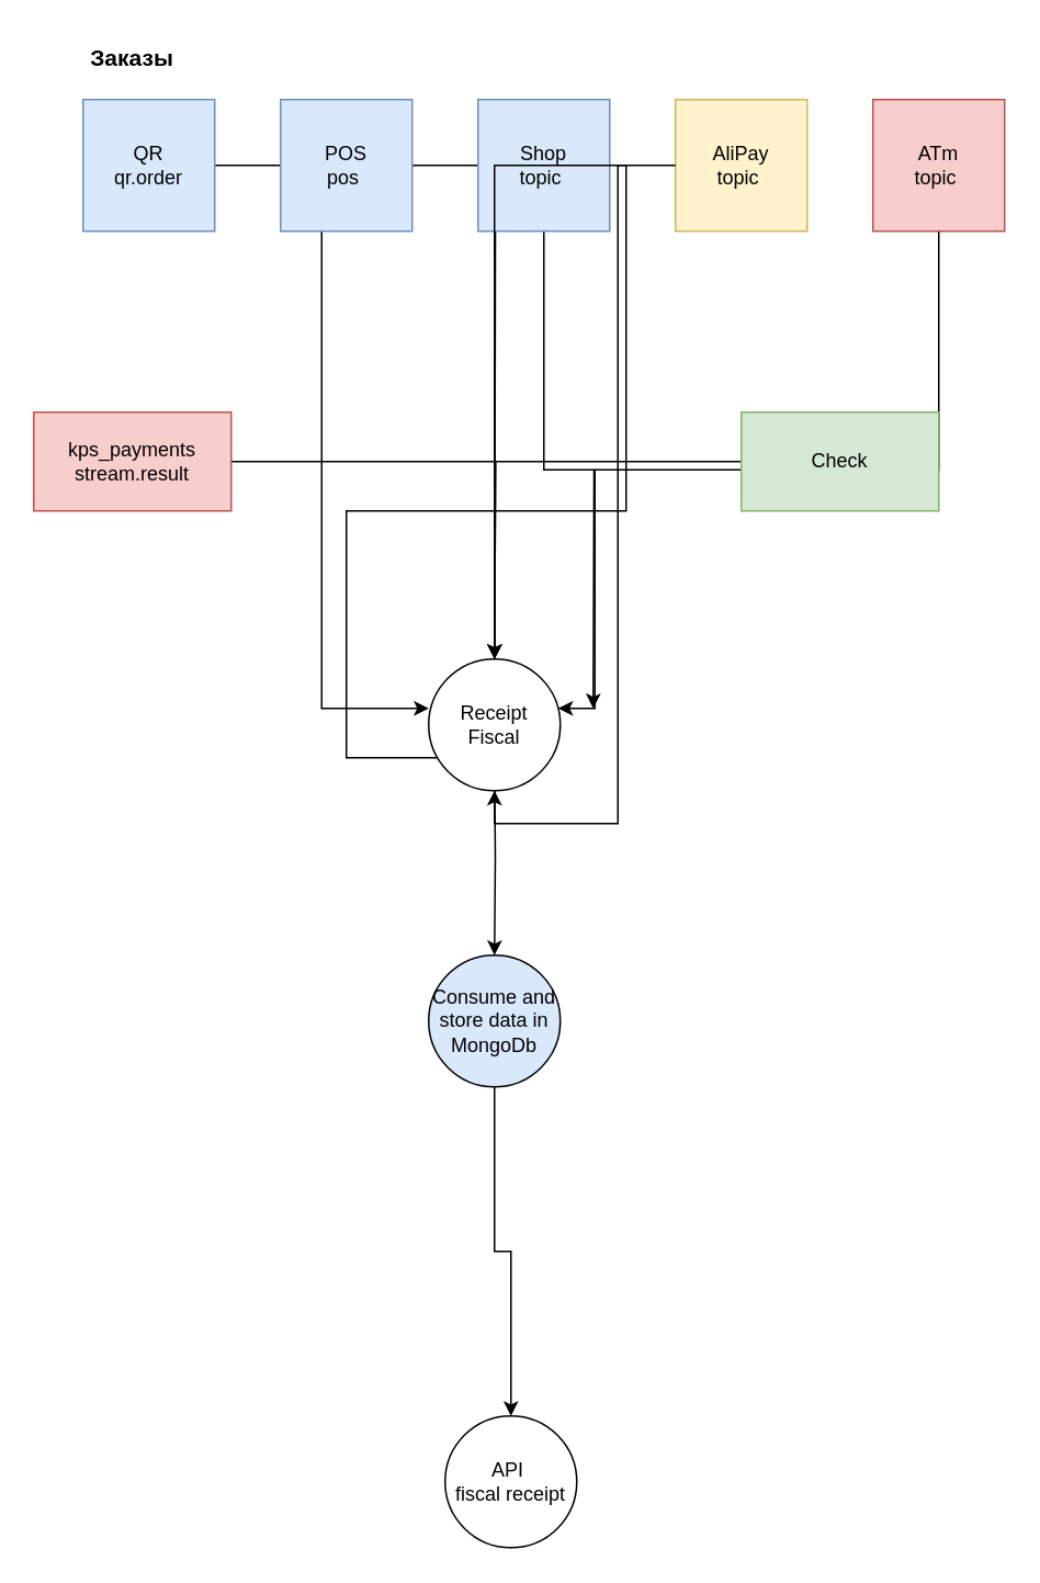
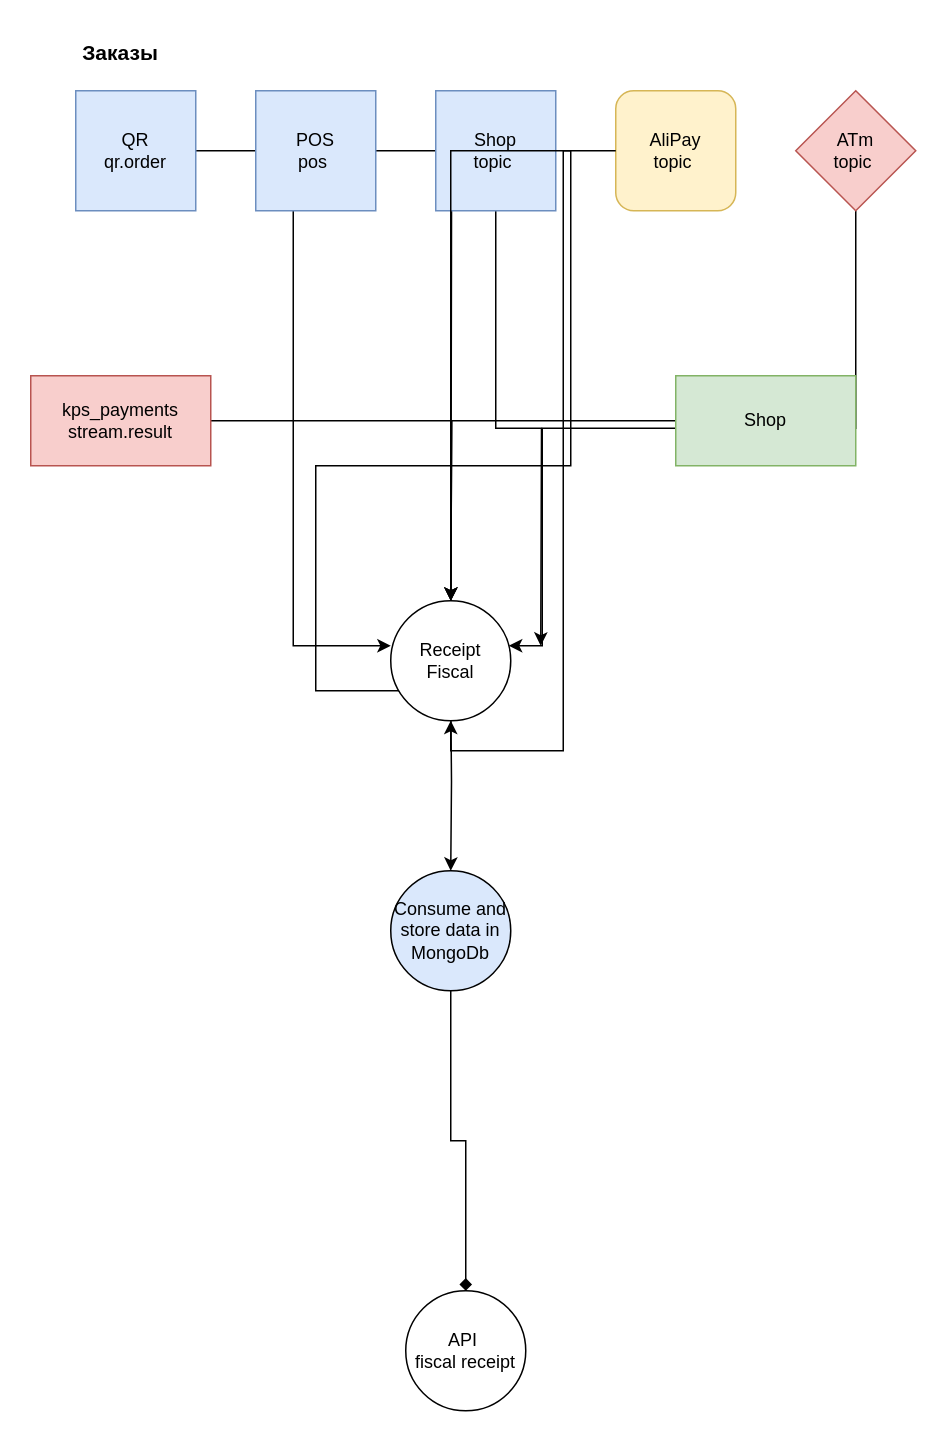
- <mxCell id="12" value="&lt;div&gt;&lt;br&gt;&lt;/div&gt;&lt;div&gt;&lt;div&gt;AliPay&lt;/div&gt;&lt;div&gt;topic&amp;nbsp;&lt;/div&gt;&lt;br&gt;&lt;/div&gt;" style="rounded=0;whiteSpace=wrap;html=1;fillColor=#fff2cc;strokeColor=#d6b656;" vertex="1" parent="1"><mxGeometry x="410" y="60" width="80" height="80" as="geometry" /></mxCell>
+ <mxCell id="12" value="&lt;div&gt;&lt;br&gt;&lt;/div&gt;&lt;div&gt;&lt;div&gt;AliPay&lt;/div&gt;&lt;div&gt;topic&amp;nbsp;&lt;/div&gt;&lt;br&gt;&lt;/div&gt;" style="whiteSpace=wrap;html=1;fillColor=#fff2cc;strokeColor=#d6b656;rounded=1;" vertex="1" parent="1"><mxGeometry x="410" y="60" width="80" height="80" as="geometry" /></mxCell>
- <mxCell id="14" value="&lt;div&gt;ATm&lt;/div&gt;&lt;div&gt;topic&amp;nbsp;&lt;/div&gt;" style="rounded=0;whiteSpace=wrap;html=1;fillColor=#f8cecc;strokeColor=#b85450;" vertex="1" parent="1"><mxGeometry x="530" y="60" width="80" height="80" as="geometry" /></mxCell>
+ <mxCell id="14" value="&lt;div&gt;ATm&lt;/div&gt;&lt;div&gt;topic&amp;nbsp;&lt;/div&gt;" style="rhombus;whiteSpace=wrap;html=1;fillColor=#f8cecc;strokeColor=#b85450;" vertex="1" parent="1"><mxGeometry x="530" y="60" width="80" height="80" as="geometry" /></mxCell>
- <mxCell id="20" value="Check" style="rounded=0;whiteSpace=wrap;html=1;fillColor=#d5e8d4;strokeColor=#82b366;" vertex="1" parent="1"><mxGeometry x="450" y="250" width="120" height="60" as="geometry" /></mxCell>
+ <mxCell id="20" value="Shop" style="rounded=0;whiteSpace=wrap;html=1;fillColor=#d5e8d4;strokeColor=#82b366;" vertex="1" parent="1"><mxGeometry x="450" y="250" width="120" height="60" as="geometry" /></mxCell>
- <mxCell id="21" value="" style="edgeStyle=orthogonalEdgeStyle;rounded=0;orthogonalLoop=1;jettySize=auto;html=1;" edge="1" parent="1" source="22" target="23"><mxGeometry relative="1" as="geometry" /></mxCell>
+ <mxCell id="21" value="" style="edgeStyle=orthogonalEdgeStyle;rounded=0;orthogonalLoop=1;jettySize=auto;html=1;endArrow=diamond;" edge="1" parent="1" source="22" target="23"><mxGeometry relative="1" as="geometry" /></mxCell>
